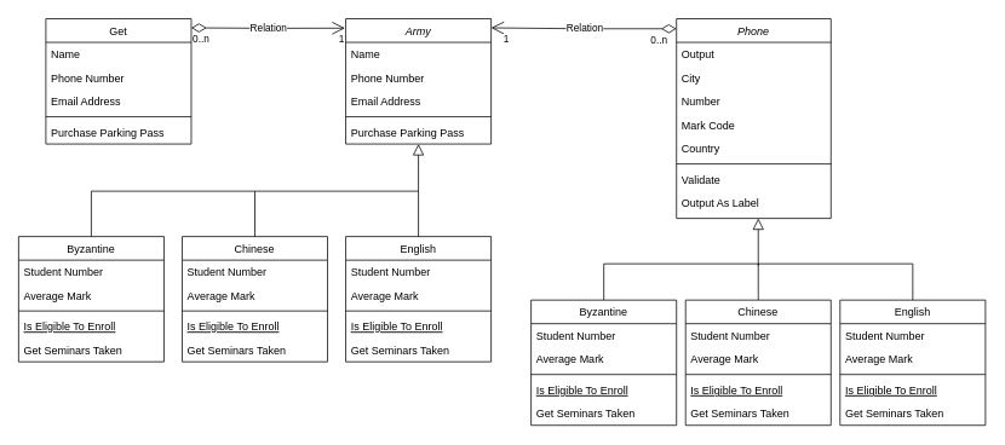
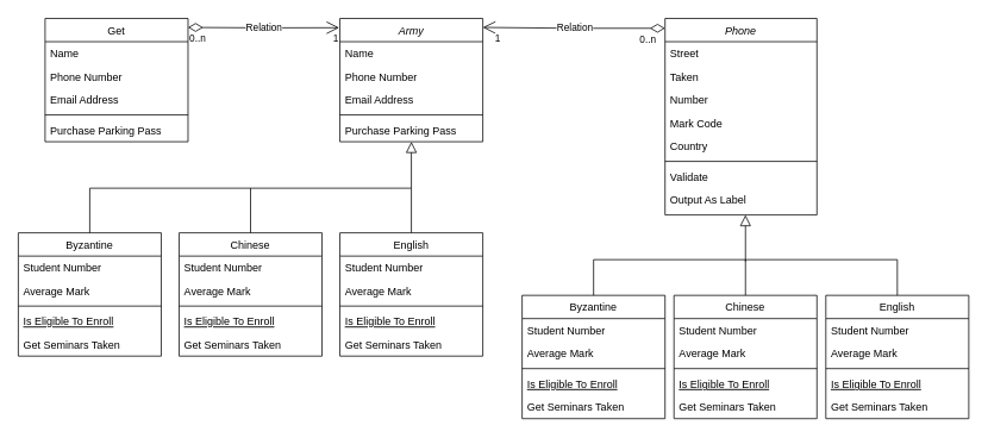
- <mxCell id="16" value="Output" style="text;align=left;verticalAlign=top;spacingLeft=4;spacingRight=4;overflow=hidden;rotatable=0;points=[[0,0.5],[1,0.5]];portConstraint=eastwest;" parent="15" vertex="1"><mxGeometry y="26" width="170" height="26" as="geometry" /></mxCell>
+ <mxCell id="16" value="Street" style="text;align=left;verticalAlign=top;spacingLeft=4;spacingRight=4;overflow=hidden;rotatable=0;points=[[0,0.5],[1,0.5]];portConstraint=eastwest;" parent="15" vertex="1"><mxGeometry y="26" width="170" height="26" as="geometry" /></mxCell>
- <mxCell id="17" value="City" style="text;align=left;verticalAlign=top;spacingLeft=4;spacingRight=4;overflow=hidden;rotatable=0;points=[[0,0.5],[1,0.5]];portConstraint=eastwest;rounded=0;shadow=0;html=0;" parent="15" vertex="1"><mxGeometry y="52" width="170" height="26" as="geometry" /></mxCell>
+ <mxCell id="17" value="Taken" style="text;align=left;verticalAlign=top;spacingLeft=4;spacingRight=4;overflow=hidden;rotatable=0;points=[[0,0.5],[1,0.5]];portConstraint=eastwest;rounded=0;shadow=0;html=0;" parent="15" vertex="1"><mxGeometry y="52" width="170" height="26" as="geometry" /></mxCell>
